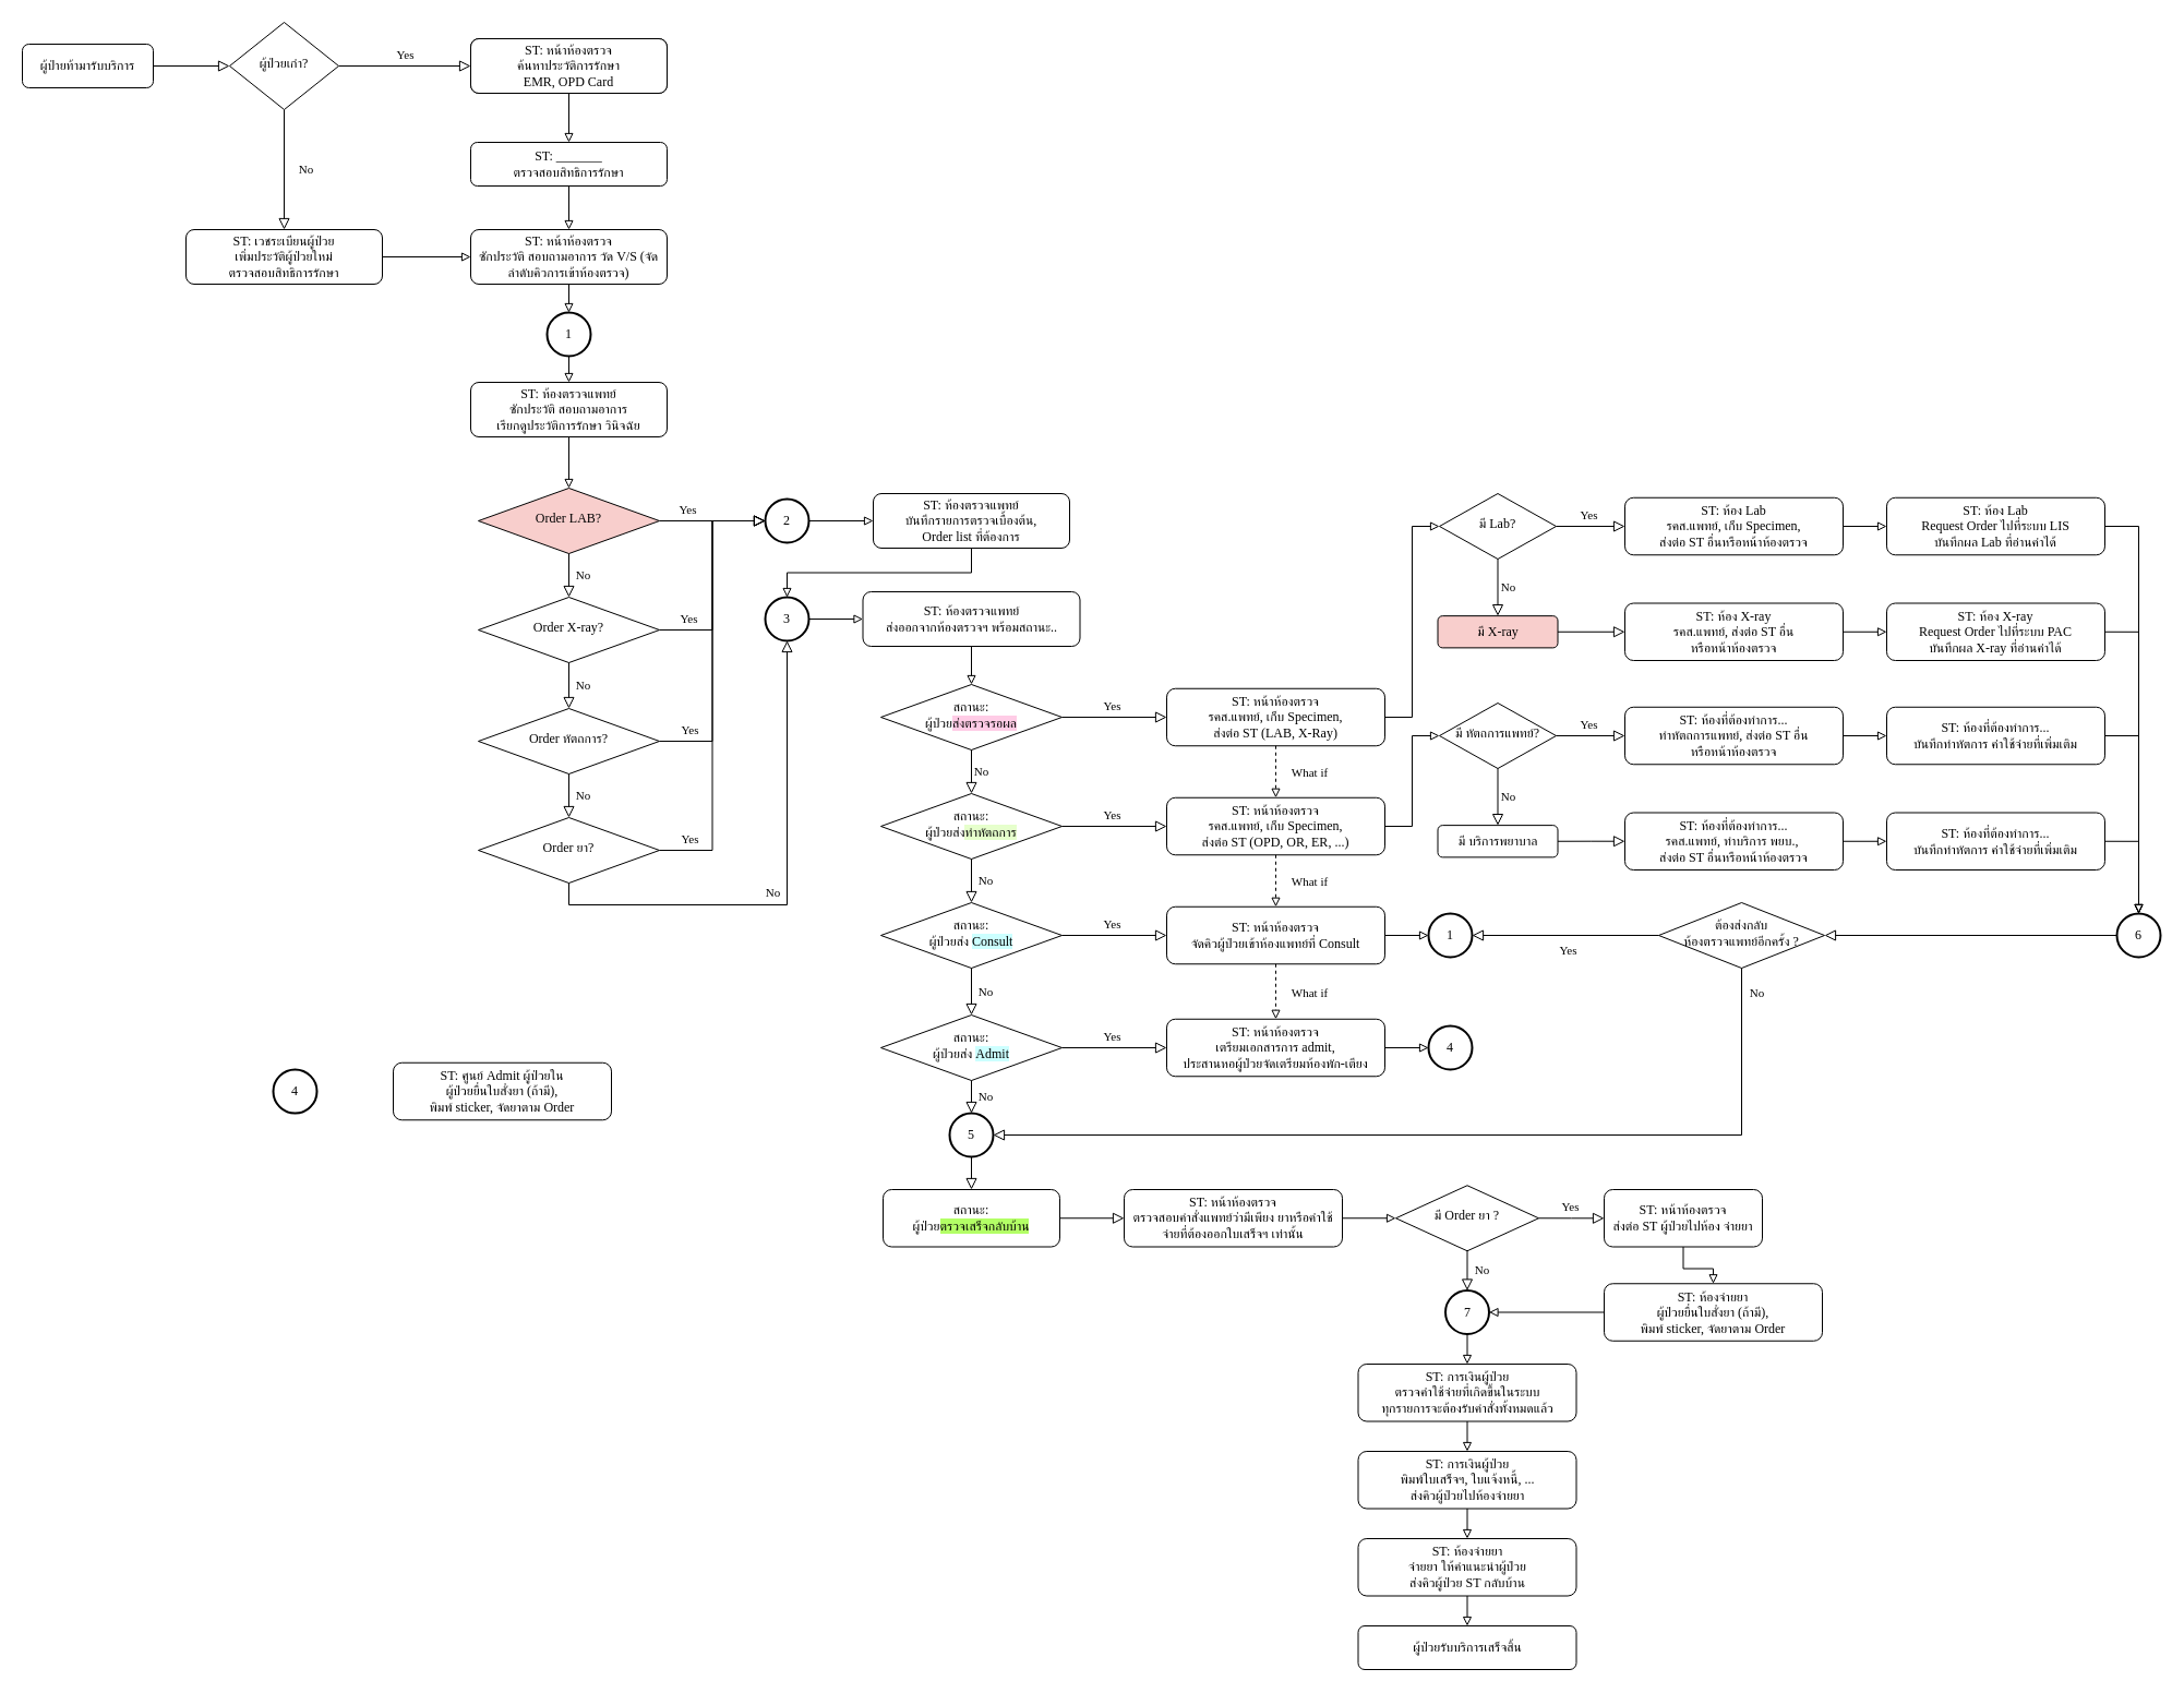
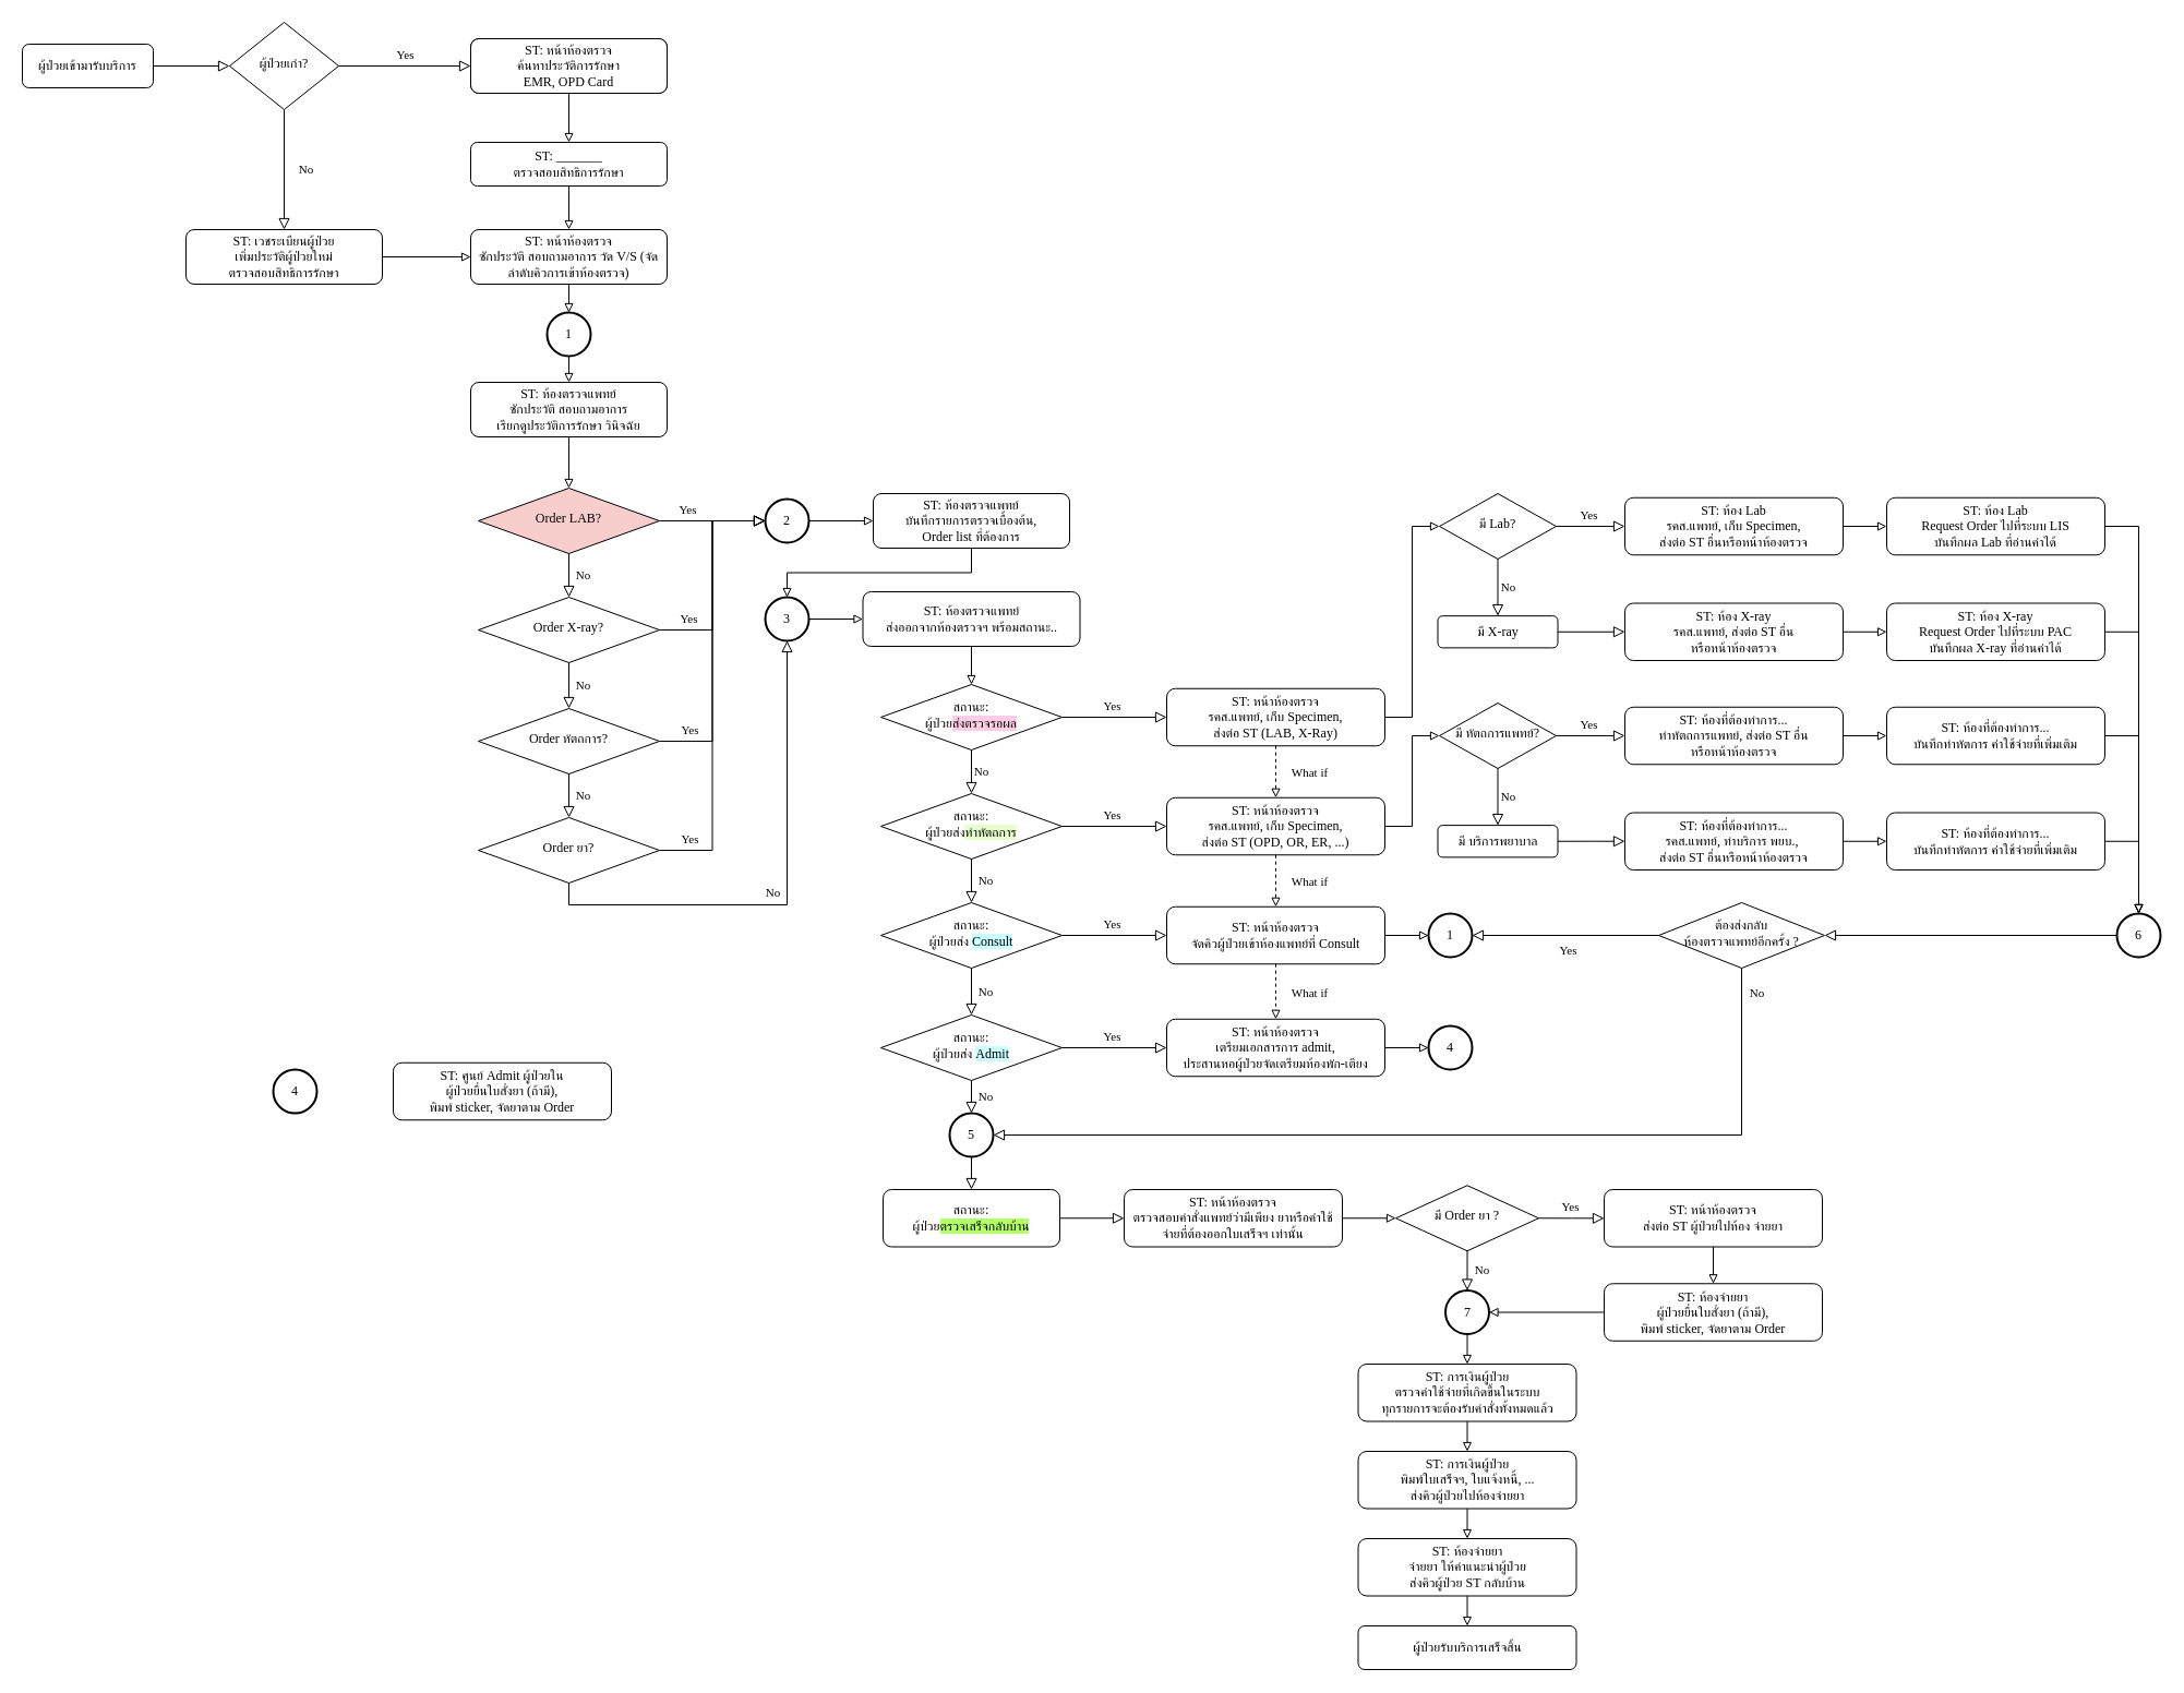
- <mxCell id="3" value="ผู้ป่ายท้ามารับบริการ" style="rounded=1;whiteSpace=wrap;html=1;fontSize=12;glass=0;strokeWidth=1;shadow=0;fontFamily=space mono;fontSource=https%3A%2F%2Ffonts.googleapis.com%2Fcss%3Ffamily%3Dspace%2Bmono;" parent="1" vertex="1"><mxGeometry x="20" y="40" width="120" height="40" as="geometry" /></mxCell>
+ <mxCell id="3" value="ผู้ป่วยเข้ามารับบริการ" style="rounded=1;whiteSpace=wrap;html=1;fontSize=12;glass=0;strokeWidth=1;shadow=0;fontFamily=space mono;fontSource=https%3A%2F%2Ffonts.googleapis.com%2Fcss%3Ffamily%3Dspace%2Bmono;" parent="1" vertex="1"><mxGeometry x="20" y="40" width="120" height="40" as="geometry" /></mxCell>
- <mxCell id="85" value="มี X-ray" style="rounded=1;whiteSpace=wrap;html=1;fontSize=12;glass=0;strokeWidth=1;shadow=0;fontFamily=space mono;fontSource=https%3A%2F%2Ffonts.googleapis.com%2Fcss%3Ffamily%3Dspace%2Bmono;fillColor=#f8cecc;" parent="1" vertex="1"><mxGeometry x="1317.5" y="564.13" width="110" height="29.25" as="geometry" /></mxCell>
+ <mxCell id="85" value="มี X-ray" style="rounded=1;whiteSpace=wrap;html=1;fontSize=12;glass=0;strokeWidth=1;shadow=0;fontFamily=space mono;fontSource=https%3A%2F%2Ffonts.googleapis.com%2Fcss%3Ffamily%3Dspace%2Bmono;" parent="1" vertex="1"><mxGeometry x="1317.5" y="564.13" width="110" height="29.25" as="geometry" /></mxCell>
- <mxCell id="110" value="ST: หน้าห้องตรวจ&lt;br&gt;ส่งต่อ ST ผู้ป่วยไปห้อง จ่ายยา" style="rounded=1;whiteSpace=wrap;html=1;fontSize=12;glass=0;strokeWidth=1;shadow=0;fontFamily=space mono;fontSource=https%3A%2F%2Ffonts.googleapis.com%2Fcss%3Ffamily%3Dspace%2Bmono;" vertex="1" parent="1"><mxGeometry x="1470" y="1090" width="145" height="52.5" as="geometry" /></mxCell>
+ <mxCell id="110" value="ST: หน้าห้องตรวจ&lt;br&gt;ส่งต่อ ST ผู้ป่วยไปห้อง จ่ายยา" style="rounded=1;whiteSpace=wrap;html=1;fontSize=12;glass=0;strokeWidth=1;shadow=0;fontFamily=space mono;fontSource=https%3A%2F%2Ffonts.googleapis.com%2Fcss%3Ffamily%3Dspace%2Bmono;" vertex="1" parent="1"><mxGeometry x="1470" y="1090" width="200" height="52.5" as="geometry" /></mxCell>
